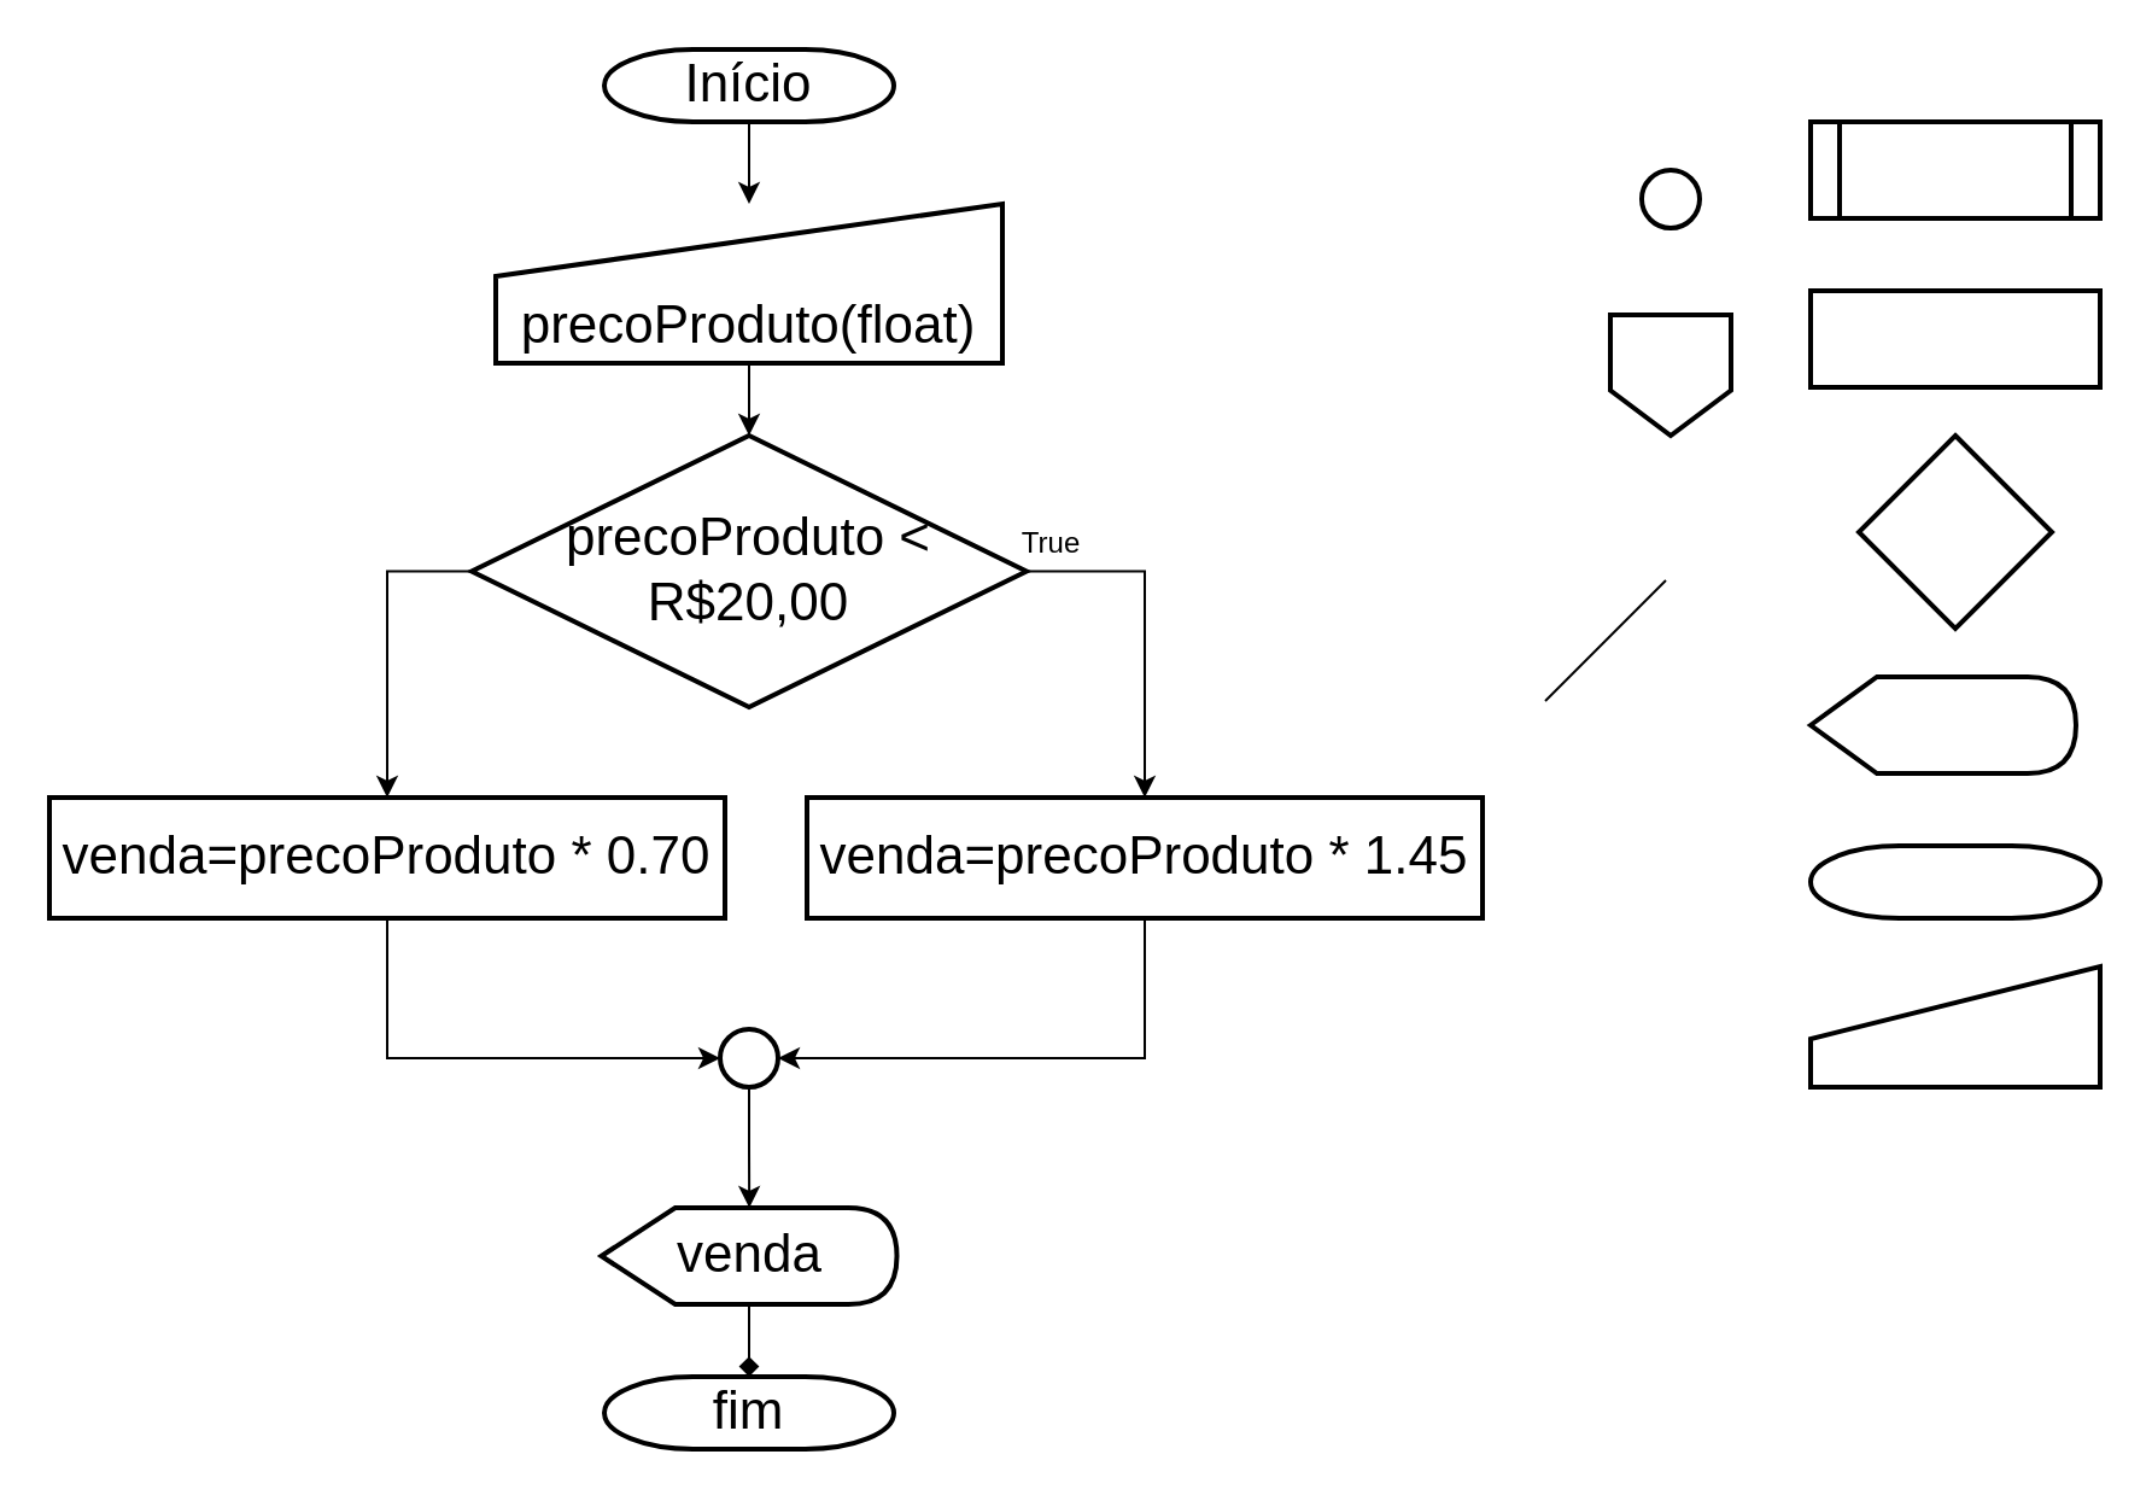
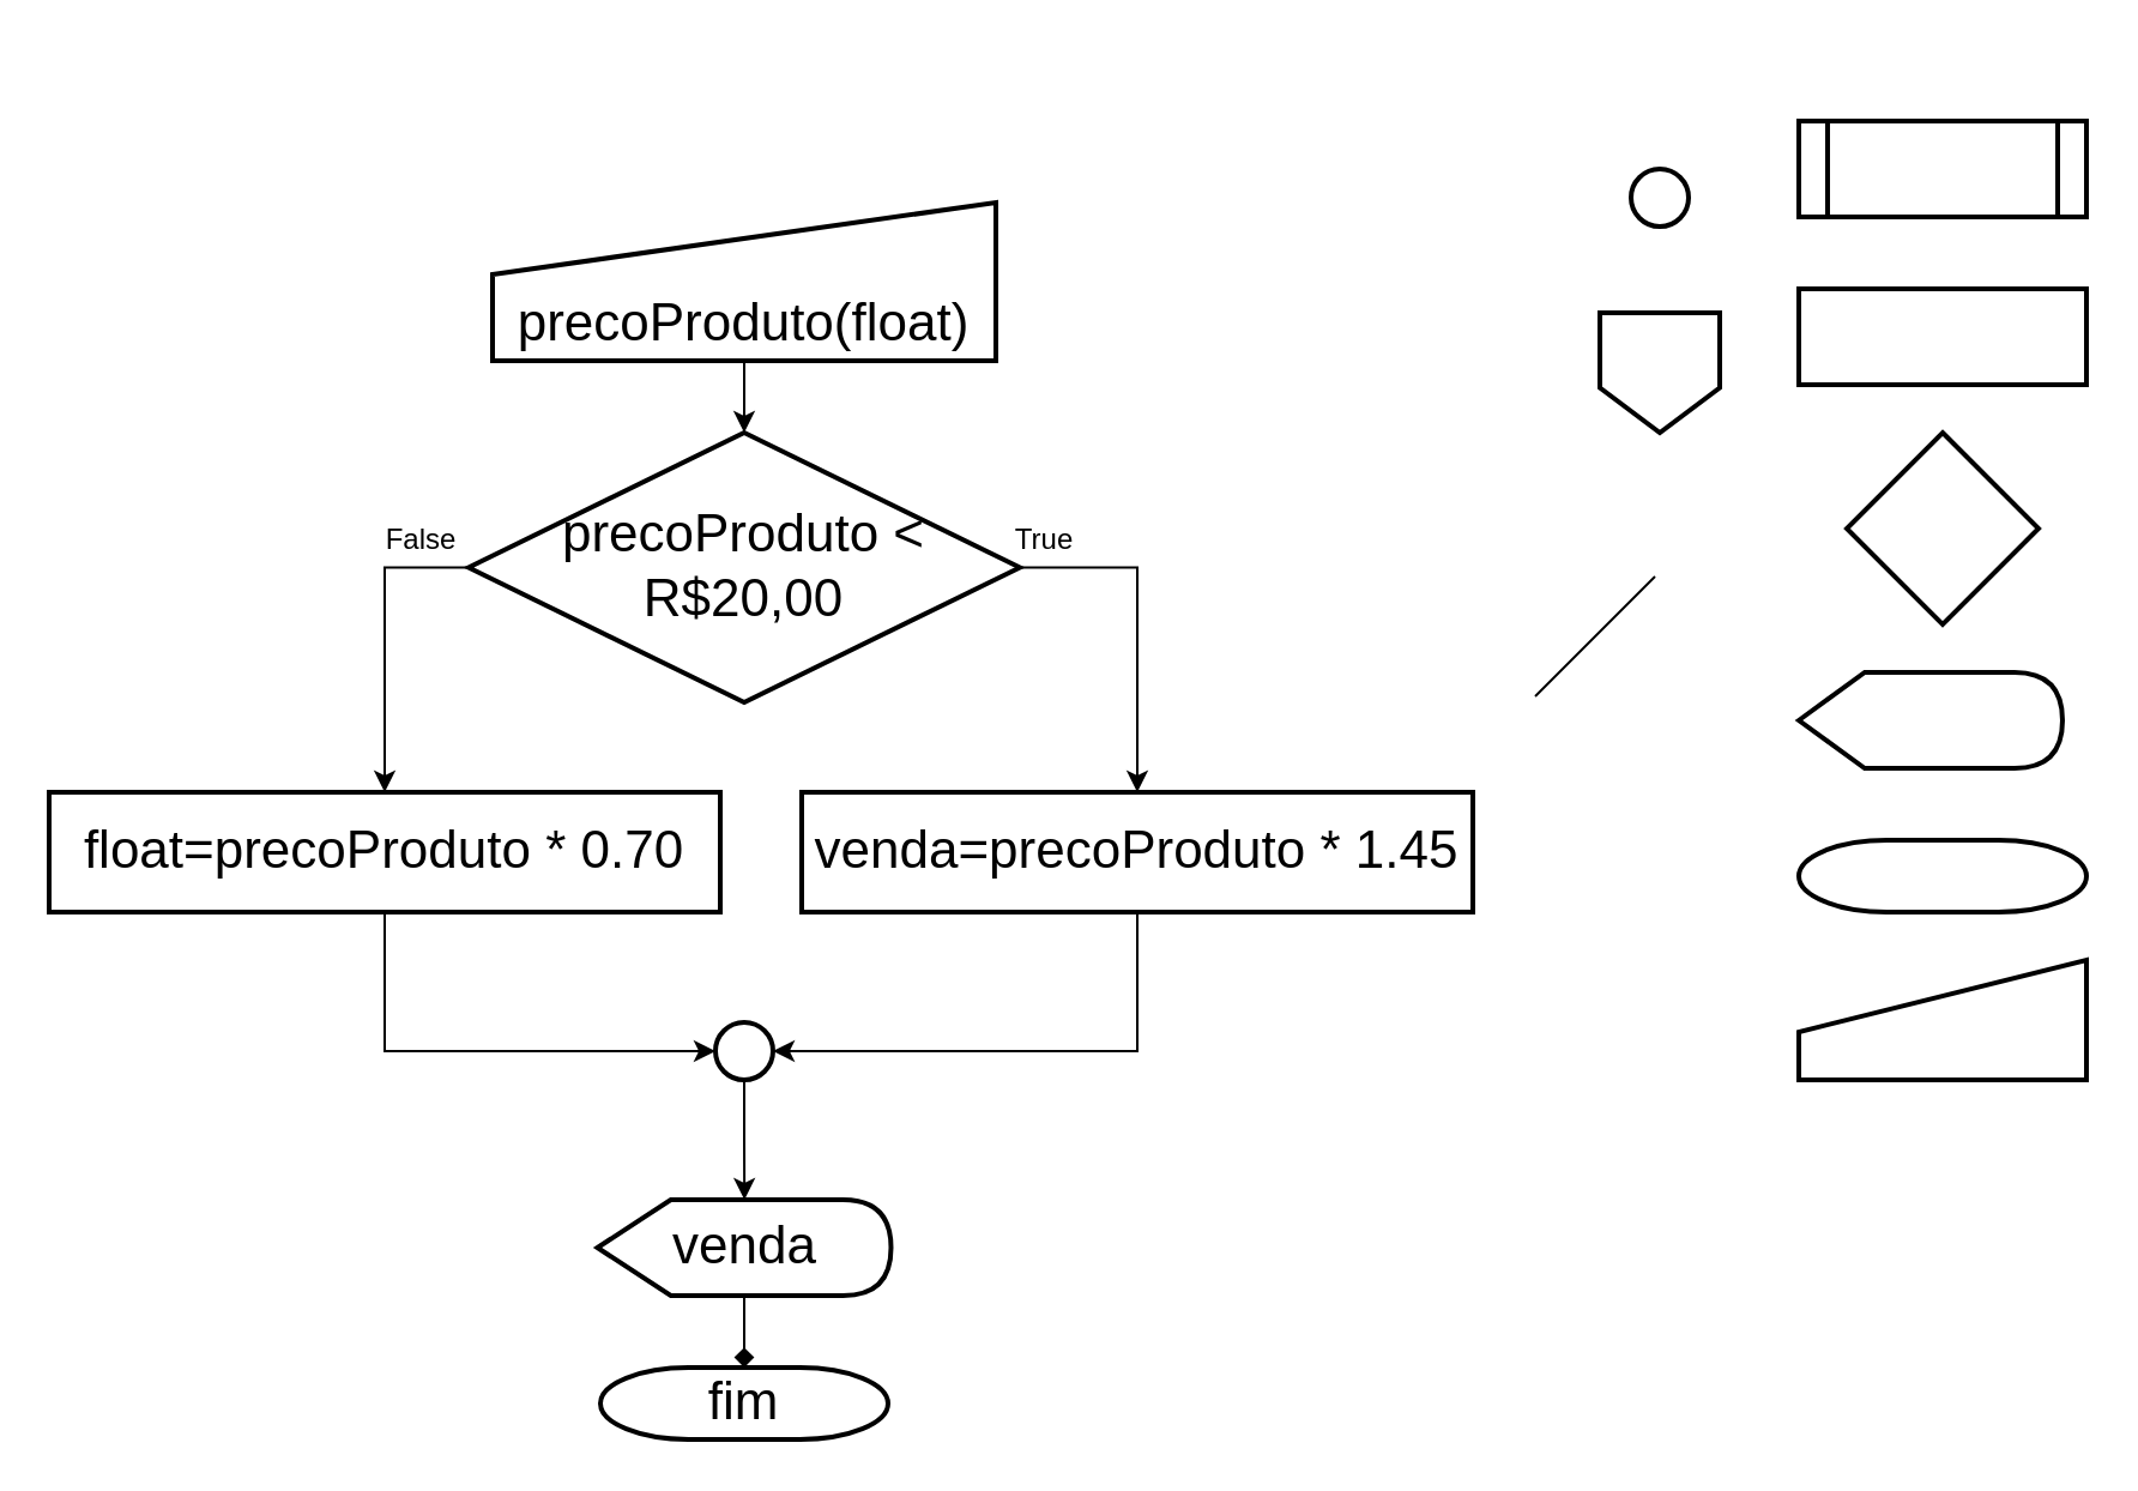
- <mxCell id="12" value="Início" style="strokeWidth=2;html=1;shape=mxgraph.flowchart.terminator;whiteSpace=wrap;fontSize=22;" parent="1" vertex="1"><mxGeometry x="250" y="20" width="120" height="30" as="geometry" /></mxCell>
- <mxCell id="11" style="edgeStyle=orthogonalEdgeStyle;rounded=0;orthogonalLoop=1;jettySize=auto;html=1;exitX=0.5;exitY=1;exitDx=0;exitDy=0;exitPerimeter=0;entryX=0.5;entryY=0;entryDx=0;entryDy=0;" parent="1" source="12" target="14" edge="1"><mxGeometry relative="1" as="geometry" /></mxCell>
+ <mxCell id="23" value="False" style="text;html=1;align=center;verticalAlign=middle;resizable=0;points=[];autosize=1;" parent="1" vertex="1"><mxGeometry x="155" y="215" width="40" height="20" as="geometry" /></mxCell>
- <mxCell id="19" value="venda=precoProduto * 0.70" style="rounded=0;whiteSpace=wrap;html=1;strokeWidth=2;fontSize=22;" parent="1" vertex="1"><mxGeometry x="20" y="330" width="280" height="50" as="geometry" /></mxCell>
+ <mxCell id="19" value="float=precoProduto * 0.70" style="rounded=0;whiteSpace=wrap;html=1;strokeWidth=2;fontSize=22;" parent="1" vertex="1"><mxGeometry x="20" y="330" width="280" height="50" as="geometry" /></mxCell>
